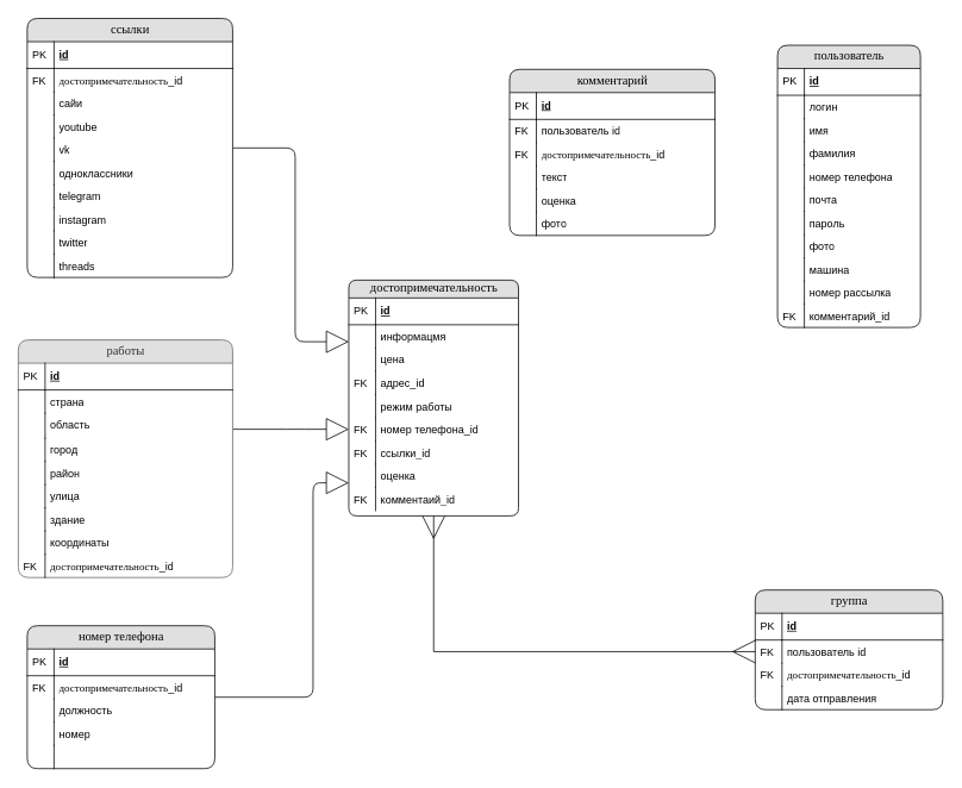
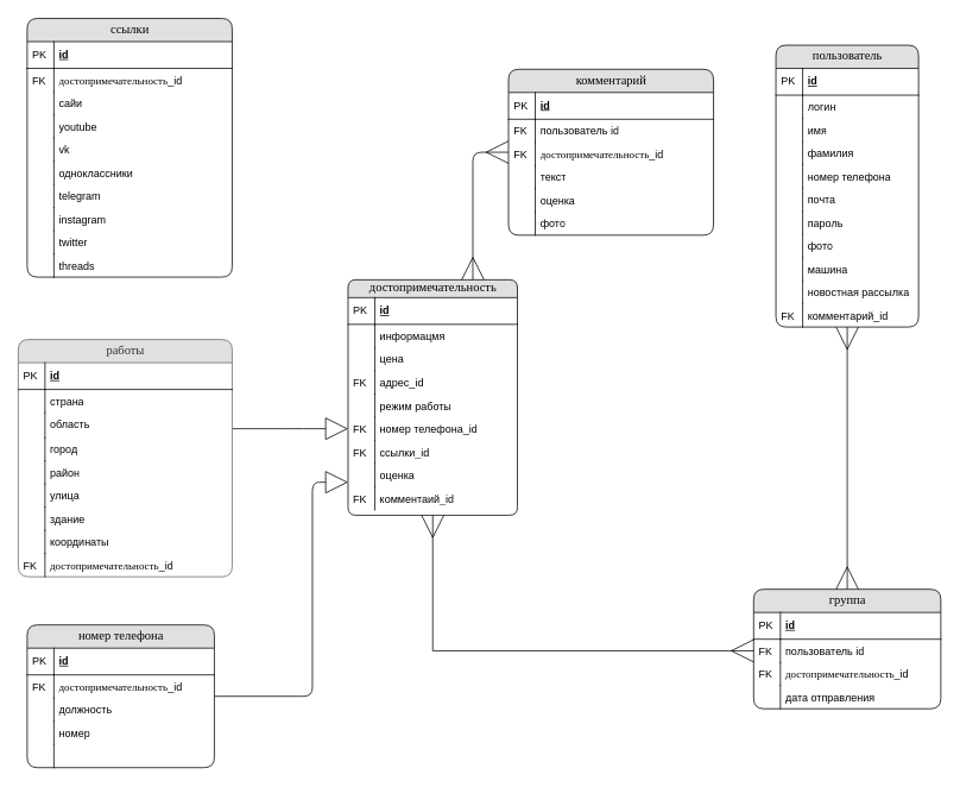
+ <mxCell id="2" style="edgeStyle=orthogonalEdgeStyle;orthogonalLoop=1;jettySize=auto;html=1;startArrow=ERmany;startFill=0;endArrow=ERmany;endFill=0;endSize=23;startSize=23;rounded=1;" edge="1" parent="1" source="3" target="22"><mxGeometry relative="1" as="geometry"><Array as="points"><mxPoint x="530" y="382" /><mxPoint x="530" y="170" /></Array></mxGeometry></mxCell>
- <mxCell id="111" value="" style="edgeStyle=orthogonalEdgeStyle;rounded=1;orthogonalLoop=1;jettySize=auto;html=1;endSize=23;startSize=23;endArrow=block;endFill=0;fillColor=#d5e8d4;strokeColor=#000000;" edge="1" parent="1" source="122" target="3"><mxGeometry relative="1" as="geometry"><Array as="points"><mxPoint x="330" y="165" /><mxPoint x="330" y="382" /></Array></mxGeometry></mxCell>
- <mxCell id="55" value="номер рассылка" style="shape=partialRectangle;top=0;left=0;right=0;bottom=0;html=1;align=left;verticalAlign=top;fillColor=none;spacingLeft=34;spacingRight=4;whiteSpace=wrap;overflow=hidden;rotatable=0;points=[[0,0.5],[1,0.5]];portConstraint=eastwest;dropTarget=0;" vertex="1" parent="36"><mxGeometry y="264" width="160" height="26" as="geometry" /></mxCell>
+ <mxCell id="55" value="новостная рассылка" style="shape=partialRectangle;top=0;left=0;right=0;bottom=0;html=1;align=left;verticalAlign=top;fillColor=none;spacingLeft=34;spacingRight=4;whiteSpace=wrap;overflow=hidden;rotatable=0;points=[[0,0.5],[1,0.5]];portConstraint=eastwest;dropTarget=0;" vertex="1" parent="36"><mxGeometry y="264" width="160" height="26" as="geometry" /></mxCell>
+ <mxCell id="35" style="edgeStyle=orthogonalEdgeStyle;rounded=0;orthogonalLoop=1;jettySize=auto;html=1;entryX=0.5;entryY=0;entryDx=0;entryDy=0;startArrow=ERmany;startFill=0;endArrow=ERmany;endFill=0;endSize=23;startSize=23;" edge="1" parent="1" source="36" target="112"><mxGeometry relative="1" as="geometry" /></mxCell>
